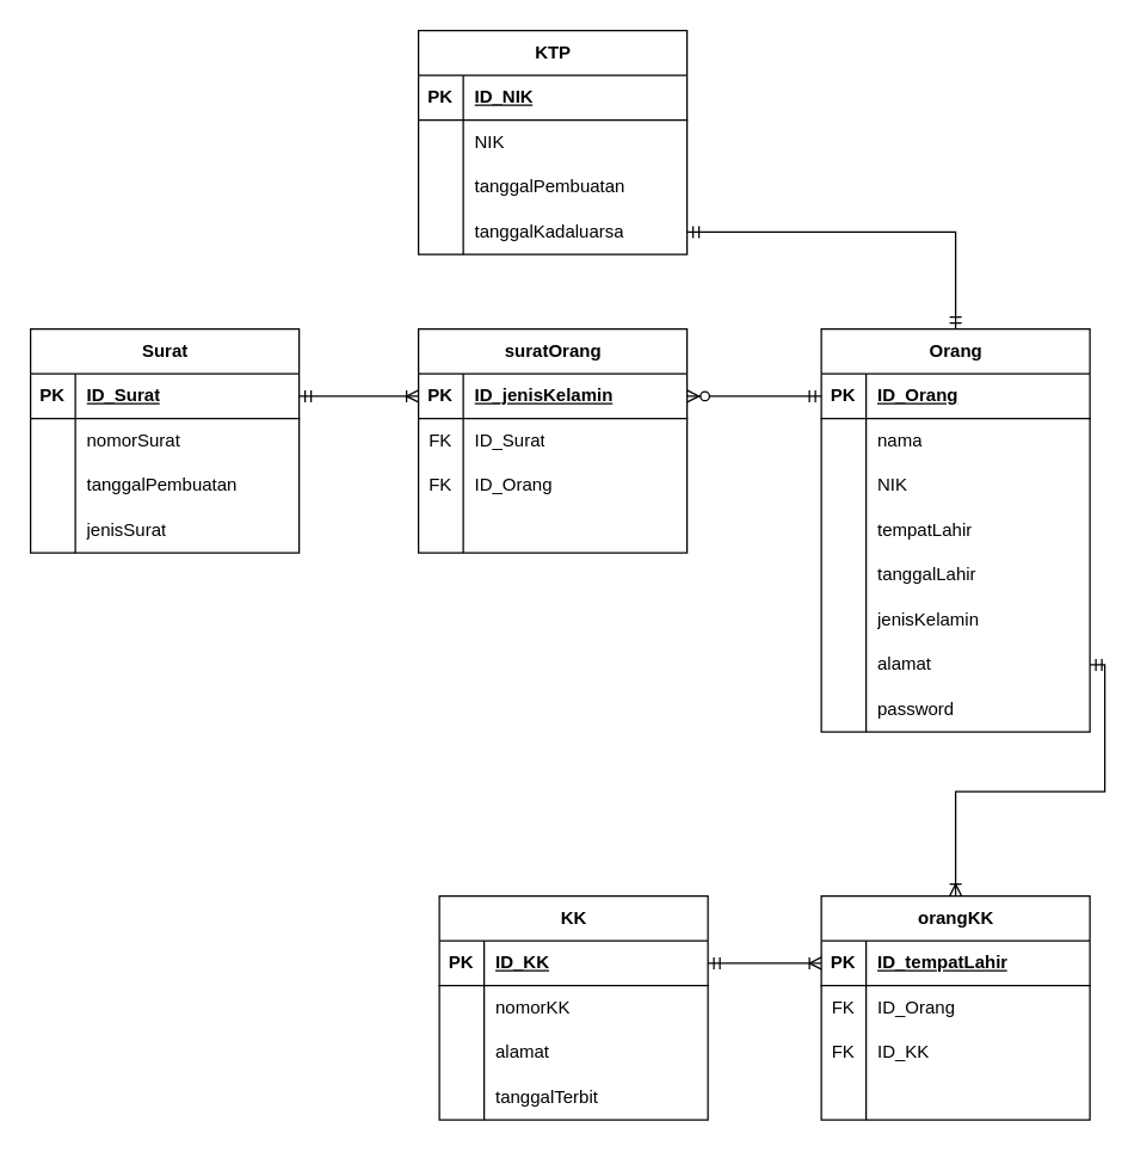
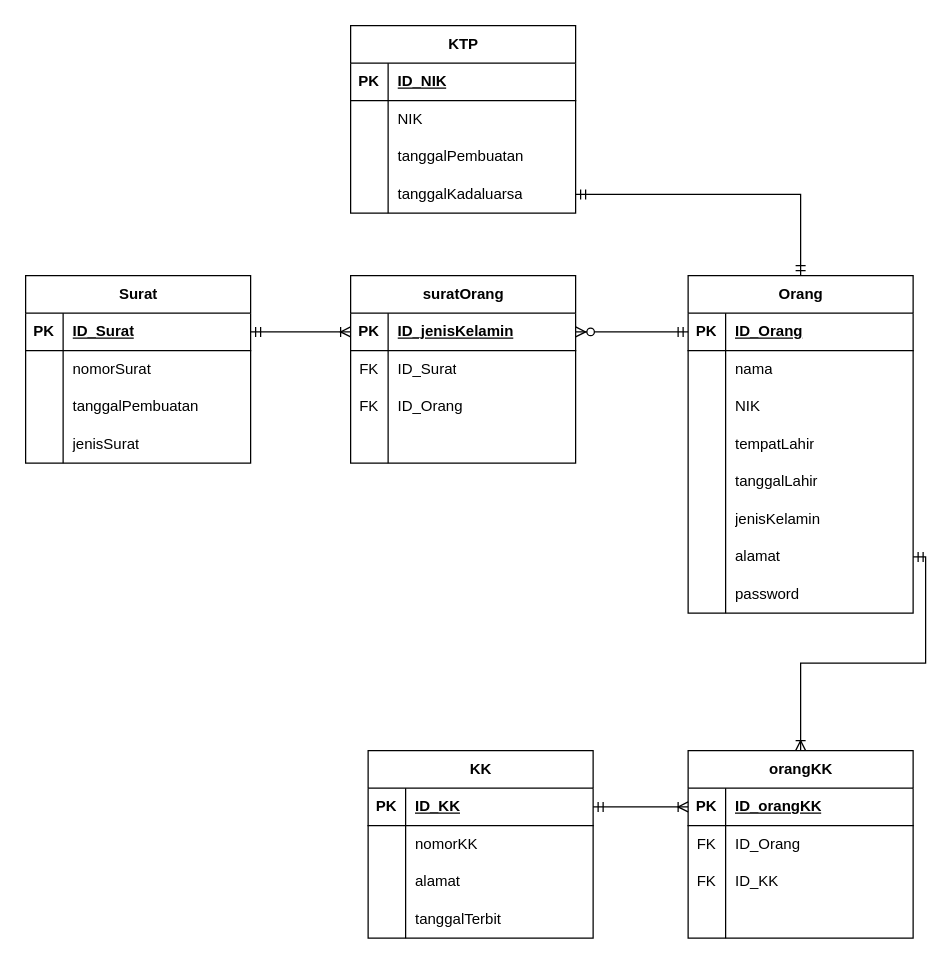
- <mxCell id="69" value="ID_tempatLahir" style="shape=partialRectangle;connectable=0;fillColor=none;top=0;left=0;bottom=0;right=0;align=left;spacingLeft=6;fontStyle=5;overflow=hidden;whiteSpace=wrap;html=1;" parent="67" vertex="1"><mxGeometry x="30" width="150" height="30" as="geometry"><mxRectangle width="150" height="30" as="alternateBounds" /></mxGeometry></mxCell>
+ <mxCell id="69" value="ID_orangKK" style="shape=partialRectangle;connectable=0;fillColor=none;top=0;left=0;bottom=0;right=0;align=left;spacingLeft=6;fontStyle=5;overflow=hidden;whiteSpace=wrap;html=1;" parent="67" vertex="1"><mxGeometry x="30" width="150" height="30" as="geometry"><mxRectangle width="150" height="30" as="alternateBounds" /></mxGeometry></mxCell>
